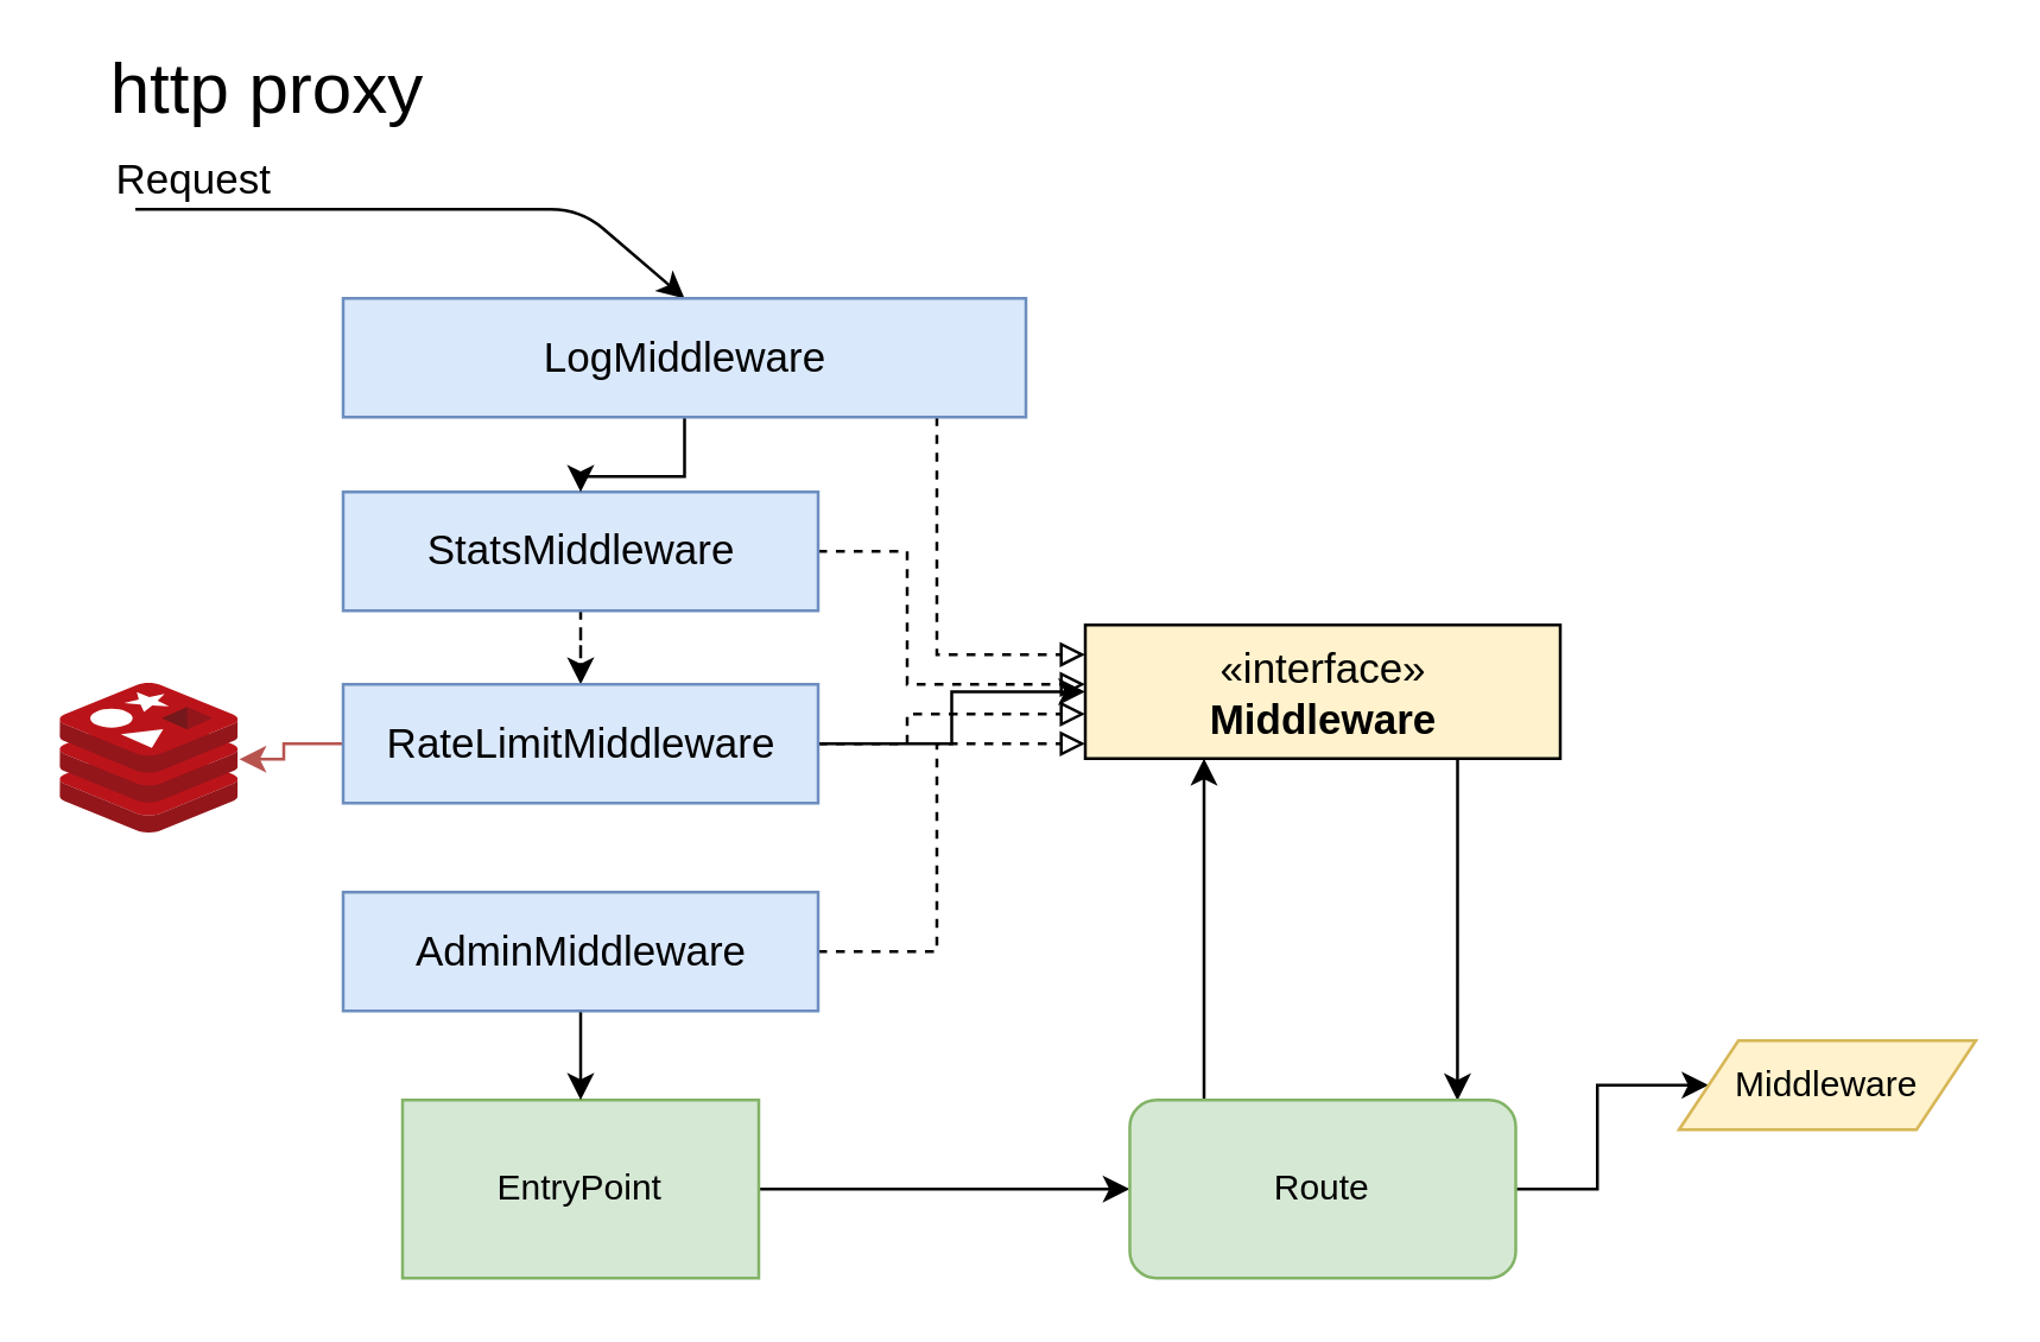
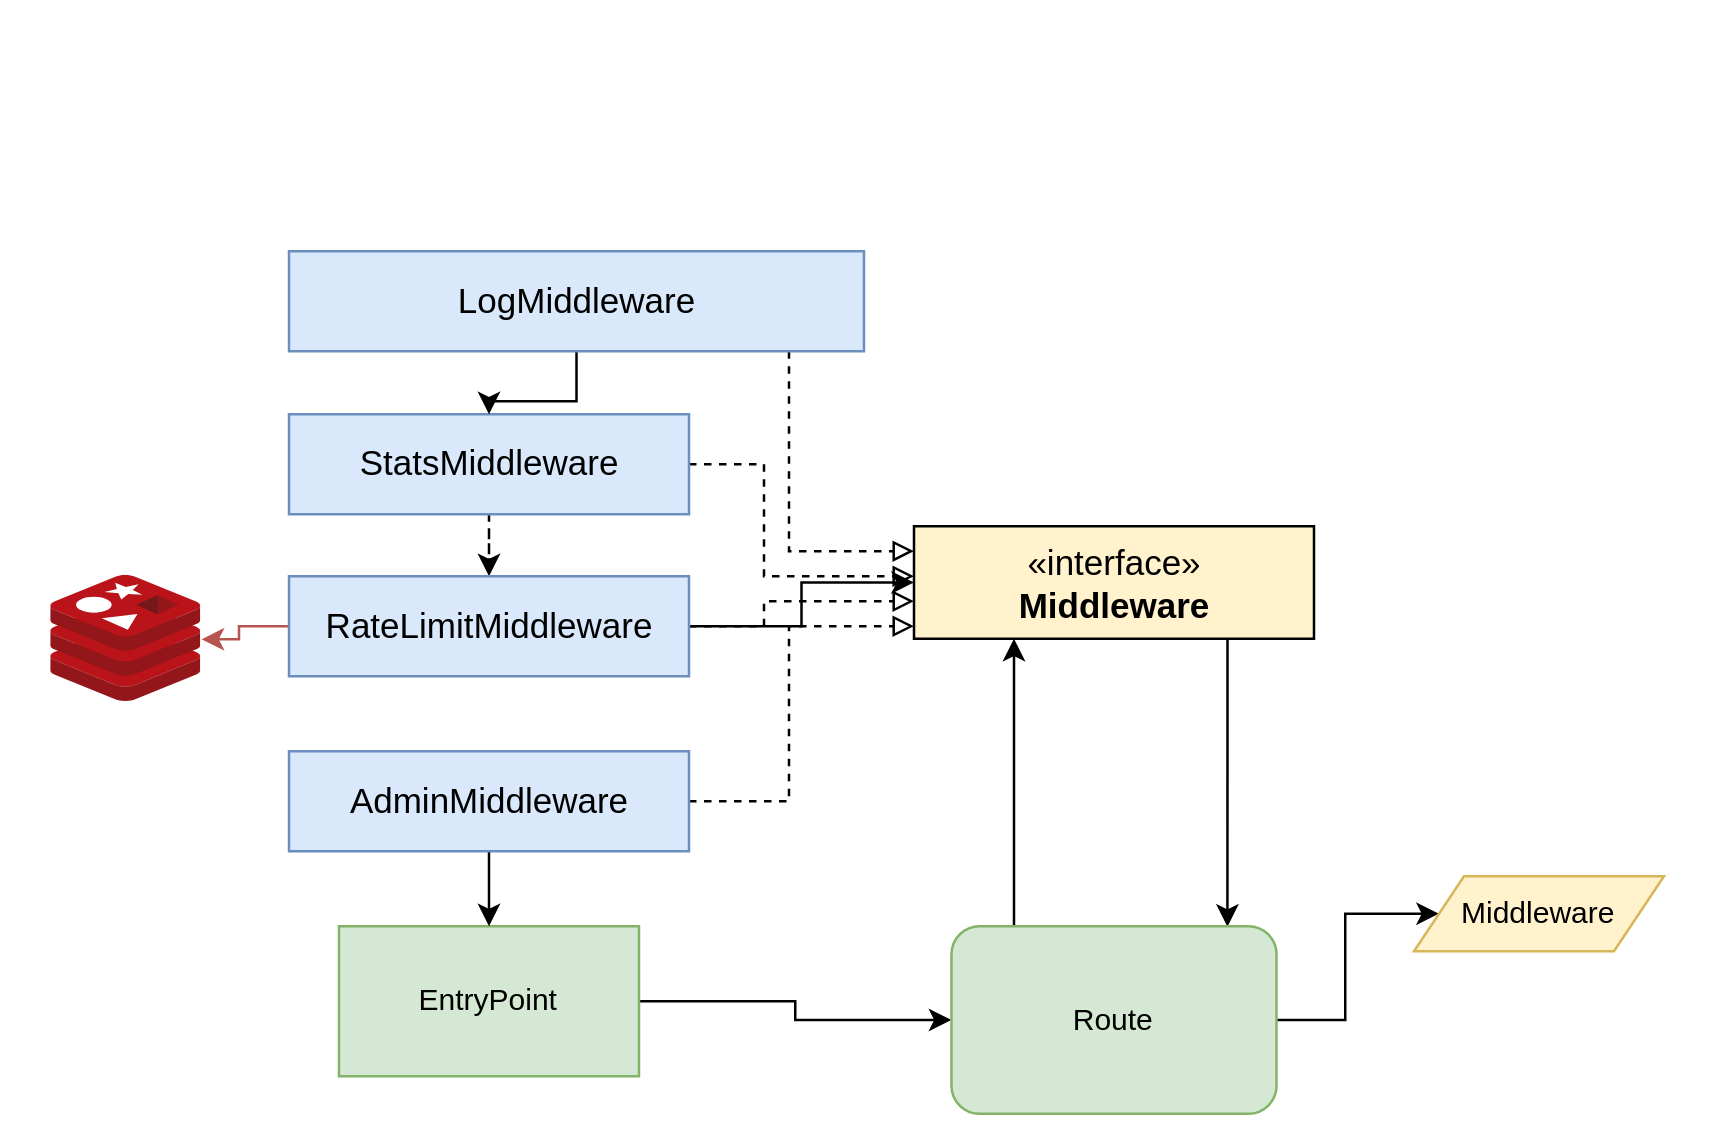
- <mxCell id="5" value="http proxy" style="text;html=1;strokeColor=none;fillColor=none;align=left;verticalAlign=middle;whiteSpace=wrap;rounded=0;fontSize=24;" parent="1" vertex="1"><mxGeometry x="35" y="20" width="270" height="20" as="geometry" /></mxCell>
- <mxCell id="12" value="Request" style="text;html=1;strokeColor=none;fillColor=none;align=center;verticalAlign=middle;whiteSpace=wrap;rounded=0;fontSize=14;" parent="1" vertex="1"><mxGeometry x="45" y="50" width="40" height="20" as="geometry" /></mxCell>
- <mxCell id="11" value="" style="endArrow=classic;html=1;fontSize=14;entryX=0.5;entryY=0;entryDx=0;entryDy=0;exitX=0;exitY=1;exitDx=0;exitDy=0;" parent="1" edge="1" target="22" source="12"><mxGeometry width="50" height="50" relative="1" as="geometry"><mxPoint x="65" y="70" as="sourcePoint" /><mxPoint x="105" y="180" as="targetPoint" /><Array as="points"><mxPoint x="195" y="70" /></Array></mxGeometry></mxCell>
- <mxCell id="15" value="Route" style="rounded=1;whiteSpace=wrap;html=1;fillColor=#d5e8d4;strokeColor=#82b366;" parent="1" vertex="1"><mxGeometry x="380" y="370" width="130" height="60" as="geometry" /></mxCell>
+ <mxCell id="15" value="Route" style="rounded=1;whiteSpace=wrap;html=1;fillColor=#d5e8d4;strokeColor=#82b366;" parent="1" vertex="1"><mxGeometry x="380" y="370" width="130" height="75" as="geometry" /></mxCell>
